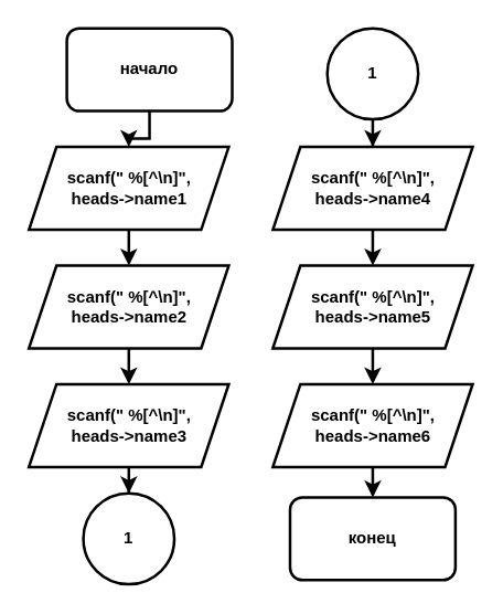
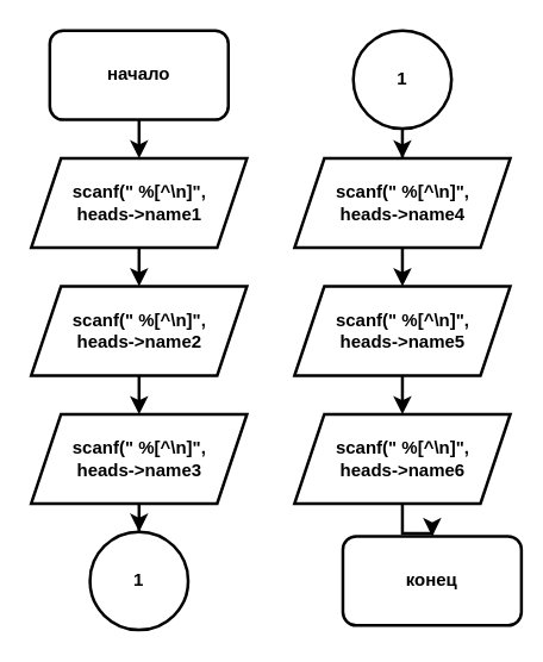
- <mxCell id="3" value="начало" style="rounded=1;whiteSpace=wrap;html=1;strokeWidth=2;fontStyle=1" parent="1" vertex="1"><mxGeometry x="48" y="20" width="120" height="60" as="geometry" /></mxCell>
+ <mxCell id="3" value="начало" style="rounded=1;whiteSpace=wrap;html=1;strokeWidth=2;fontStyle=1" parent="1" vertex="1"><mxGeometry x="33" y="20" width="120" height="60" as="geometry" /></mxCell>
- <mxCell id="6" value="конец" style="rounded=1;whiteSpace=wrap;html=1;strokeWidth=2;fontStyle=1" parent="1" vertex="1"><mxGeometry x="210" y="360" width="120" height="60" as="geometry" /></mxCell>
+ <mxCell id="6" value="конец" style="rounded=1;whiteSpace=wrap;html=1;strokeWidth=2;fontStyle=1" parent="1" vertex="1"><mxGeometry x="230" y="360" width="120" height="60" as="geometry" /></mxCell>
